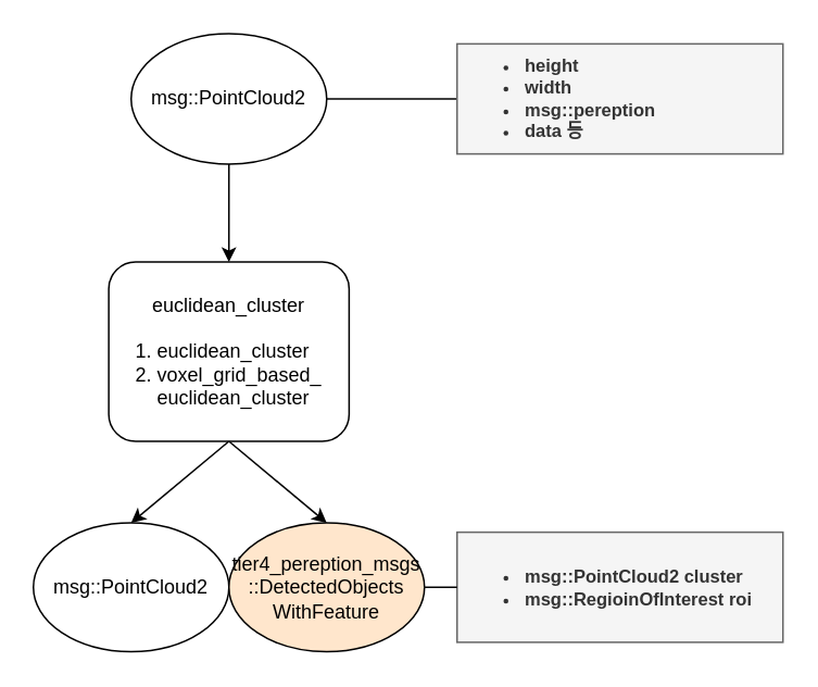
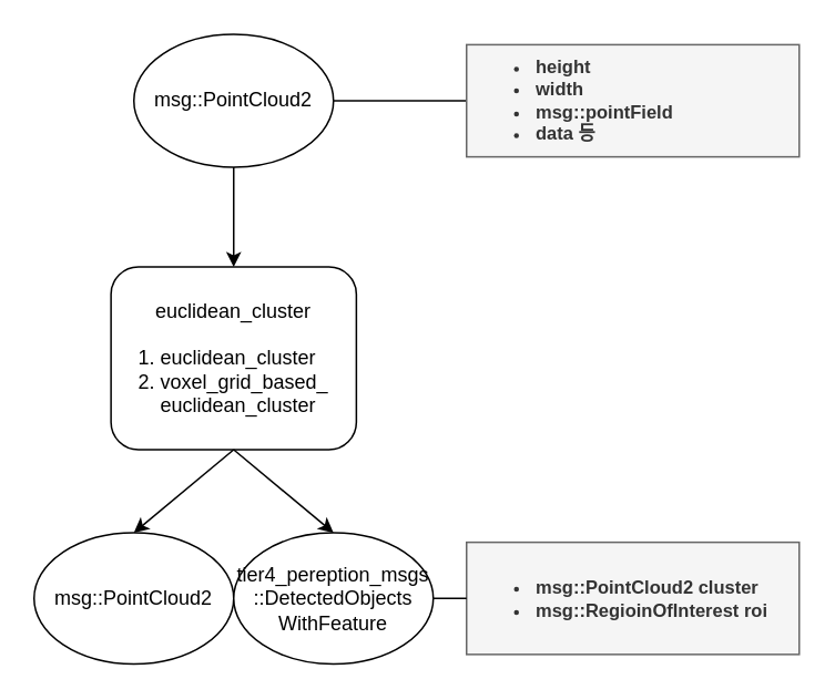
- <mxCell id="12" value="&lt;div style=&quot;&quot;&gt;&lt;h6 style=&quot;font-size: 11px;&quot;&gt;&lt;div&gt;&lt;ul&gt;&lt;li&gt;height&lt;/li&gt;&lt;li&gt;width&lt;/li&gt;&lt;li&gt;msg::pereption&lt;/li&gt;&lt;li&gt;data 등&lt;/li&gt;&lt;/ul&gt;&lt;/div&gt;&lt;/h6&gt;&lt;/div&gt;" style="text;html=1;strokeColor=#666666;fillColor=#f5f5f5;align=left;verticalAlign=middle;whiteSpace=wrap;rounded=0;fontColor=#333333;" vertex="1" parent="1"><mxGeometry x="280" y="26.25" width="200" height="67.5" as="geometry" /></mxCell>
+ <mxCell id="12" value="&lt;div style=&quot;&quot;&gt;&lt;h6 style=&quot;font-size: 11px;&quot;&gt;&lt;div&gt;&lt;ul&gt;&lt;li&gt;height&lt;/li&gt;&lt;li&gt;width&lt;/li&gt;&lt;li&gt;msg::pointField&lt;/li&gt;&lt;li&gt;data 등&lt;/li&gt;&lt;/ul&gt;&lt;/div&gt;&lt;/h6&gt;&lt;/div&gt;" style="text;html=1;strokeColor=#666666;fillColor=#f5f5f5;align=left;verticalAlign=middle;whiteSpace=wrap;rounded=0;fontColor=#333333;" vertex="1" parent="1"><mxGeometry x="280" y="26.25" width="200" height="67.5" as="geometry" /></mxCell>
- <mxCell id="8" value="tier4_pereption_msgs&lt;br&gt;::DetectedObjects&lt;br&gt;WithFeature" style="ellipse;whiteSpace=wrap;html=1;fillColor=#ffe6cc;" vertex="1" parent="1"><mxGeometry x="140" y="320" width="120" height="79" as="geometry" /></mxCell>
+ <mxCell id="8" value="tier4_pereption_msgs&lt;br&gt;::DetectedObjects&lt;br&gt;WithFeature" style="ellipse;whiteSpace=wrap;html=1;" vertex="1" parent="1"><mxGeometry x="140" y="320" width="120" height="79" as="geometry" /></mxCell>
